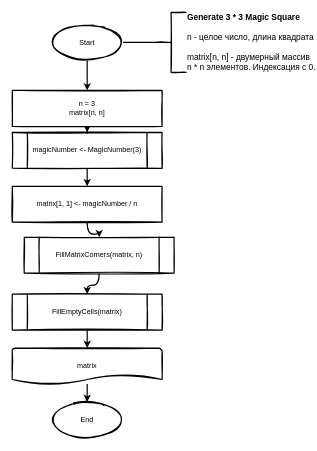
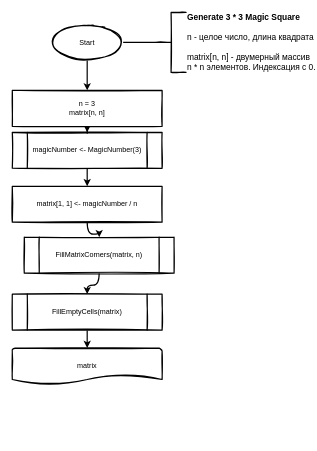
- <mxCell id="16" value="" style="edgeStyle=orthogonalEdgeStyle;curved=1;orthogonalLoop=1;jettySize=auto;html=1;strokeWidth=2;endArrow=classic;endFill=1;" edge="1" parent="1" source="17" target="15"><mxGeometry relative="1" as="geometry" /></mxCell>
- <mxCell id="15" value="End" style="ellipse;whiteSpace=wrap;html=1;sketch=1;strokeWidth=2;" vertex="1" parent="1"><mxGeometry x="85" y="670" width="120" height="60" as="geometry" /></mxCell>
